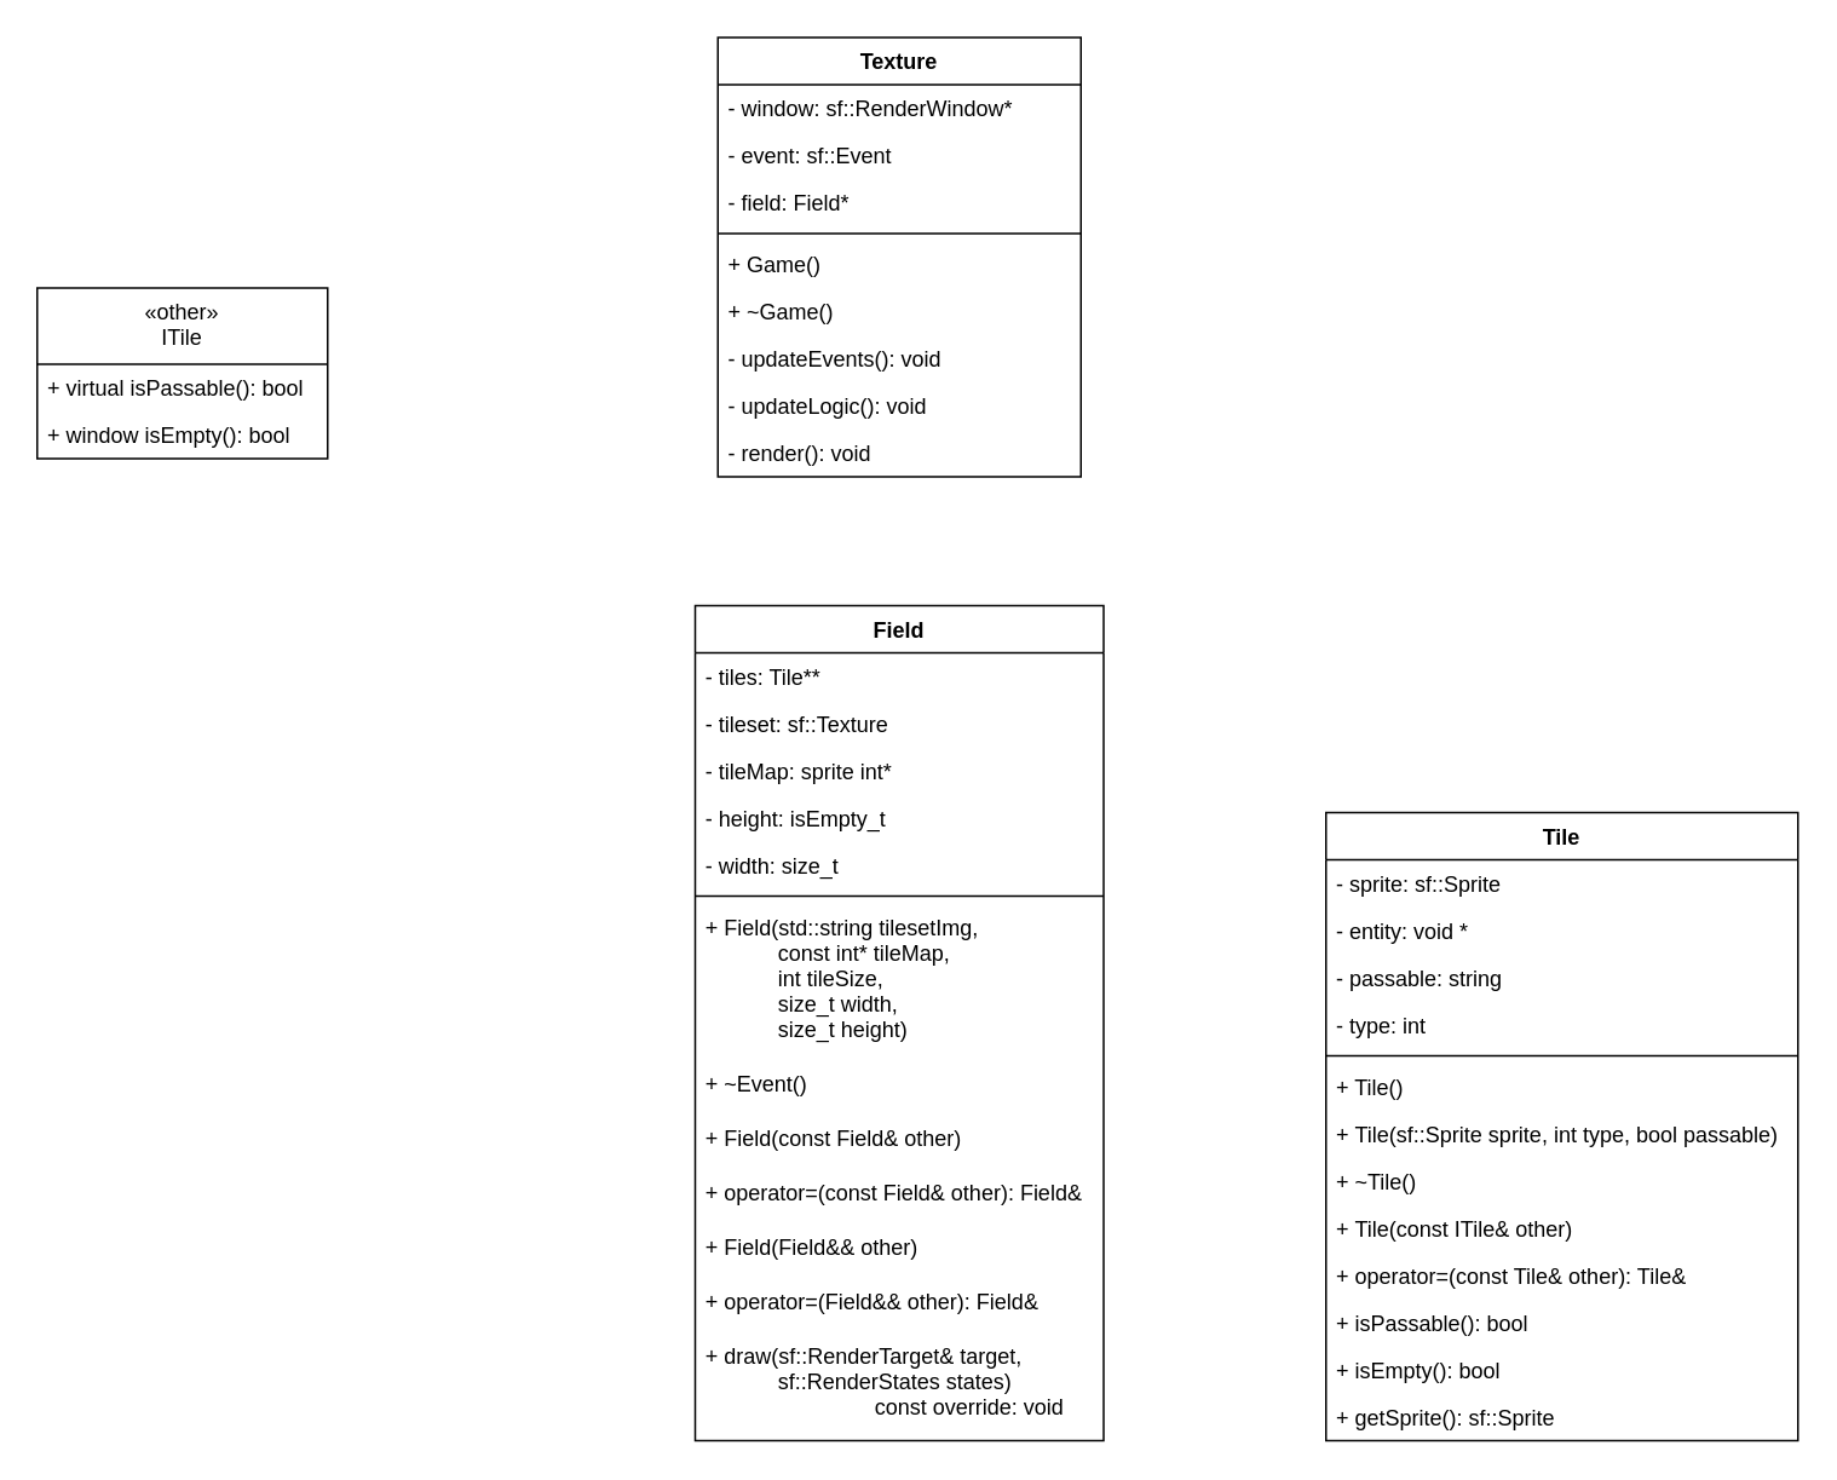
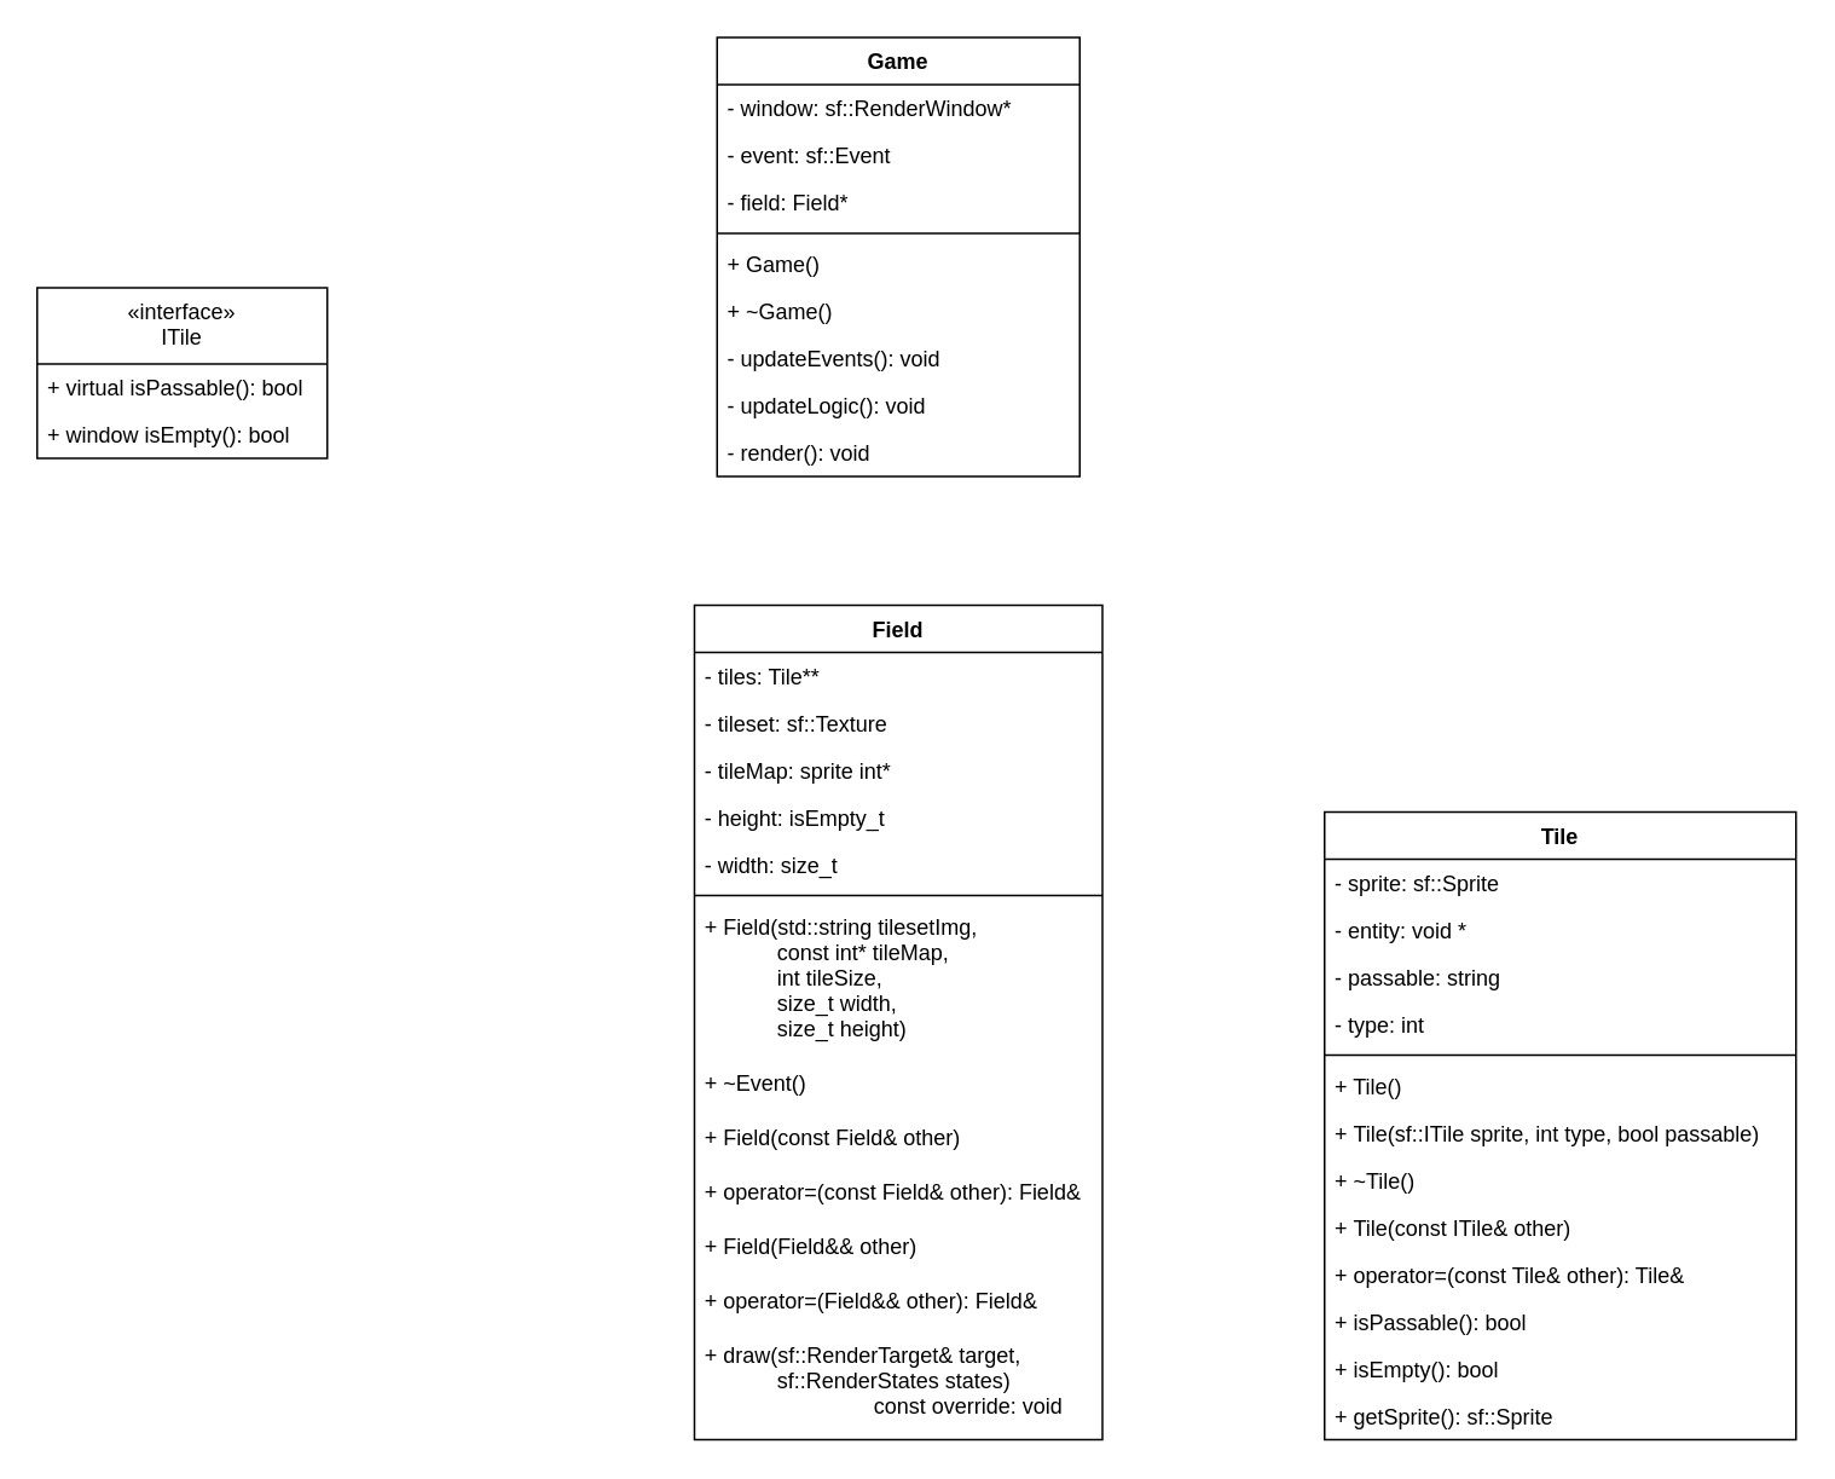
- <mxCell id="2" value="Texture" style="swimlane;fontStyle=1;align=center;verticalAlign=top;childLayout=stackLayout;horizontal=1;startSize=26;horizontalStack=0;resizeParent=1;resizeParentMax=0;resizeLast=0;collapsible=1;marginBottom=0;" vertex="1" parent="1"><mxGeometry x="395" y="20" width="200" height="242" as="geometry" /></mxCell>
+ <mxCell id="2" value="Game" style="swimlane;fontStyle=1;align=center;verticalAlign=top;childLayout=stackLayout;horizontal=1;startSize=26;horizontalStack=0;resizeParent=1;resizeParentMax=0;resizeLast=0;collapsible=1;marginBottom=0;" vertex="1" parent="1"><mxGeometry x="395" y="20" width="200" height="242" as="geometry" /></mxCell>
- <mxCell id="40" value="«other»&#10;ITile&#10;" style="swimlane;fontStyle=0;align=center;verticalAlign=top;childLayout=stackLayout;horizontal=1;startSize=42;horizontalStack=0;resizeParent=1;resizeParentMax=0;resizeLast=0;collapsible=1;marginBottom=0;" vertex="1" parent="1"><mxGeometry x="20" y="158" width="160" height="94" as="geometry" /></mxCell>
+ <mxCell id="40" value="«interface»&#10;ITile&#10;" style="swimlane;fontStyle=0;align=center;verticalAlign=top;childLayout=stackLayout;horizontal=1;startSize=42;horizontalStack=0;resizeParent=1;resizeParentMax=0;resizeLast=0;collapsible=1;marginBottom=0;" vertex="1" parent="1"><mxGeometry x="20" y="158" width="160" height="94" as="geometry" /></mxCell>
- <mxCell id="33" value="+ Tile(sf::Sprite sprite, int type, bool passable)" style="text;strokeColor=none;fillColor=none;align=left;verticalAlign=top;spacingLeft=4;spacingRight=4;overflow=hidden;rotatable=0;points=[[0,0.5],[1,0.5]];portConstraint=eastwest;" vertex="1" parent="26"><mxGeometry y="164" width="260" height="26" as="geometry" /></mxCell>
+ <mxCell id="33" value="+ Tile(sf::ITile sprite, int type, bool passable)" style="text;strokeColor=none;fillColor=none;align=left;verticalAlign=top;spacingLeft=4;spacingRight=4;overflow=hidden;rotatable=0;points=[[0,0.5],[1,0.5]];portConstraint=eastwest;" vertex="1" parent="26"><mxGeometry y="164" width="260" height="26" as="geometry" /></mxCell>
